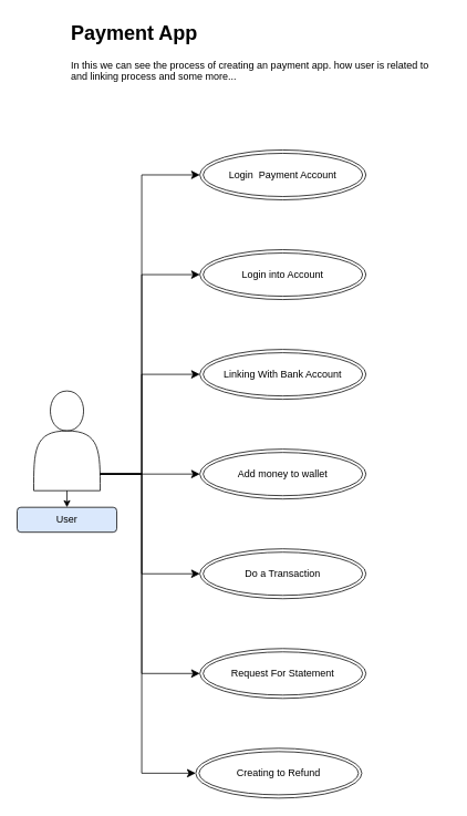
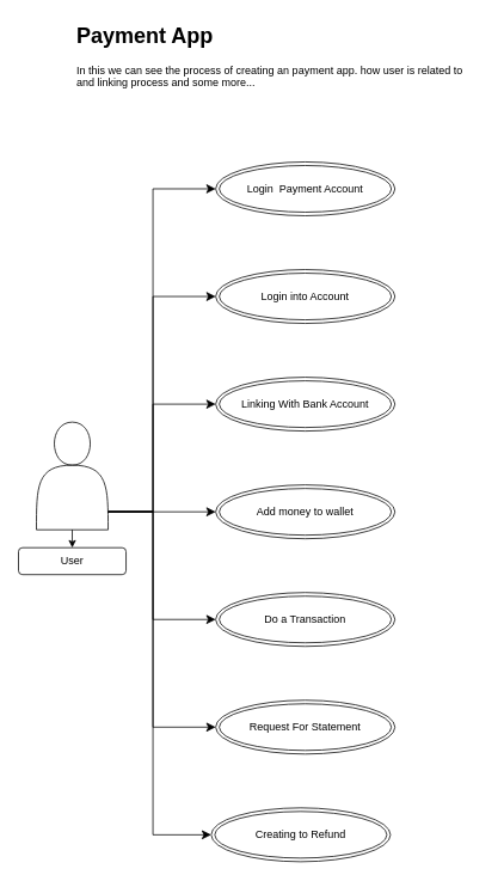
- <mxCell id="3" value="User" style="rounded=1;whiteSpace=wrap;html=1;fillColor=#dae8fc;" vertex="1" parent="1"><mxGeometry x="20" y="610" width="120" height="30" as="geometry" /></mxCell>
+ <mxCell id="3" value="User" style="rounded=1;whiteSpace=wrap;html=1;" vertex="1" parent="1"><mxGeometry x="20" y="610" width="120" height="30" as="geometry" /></mxCell>
